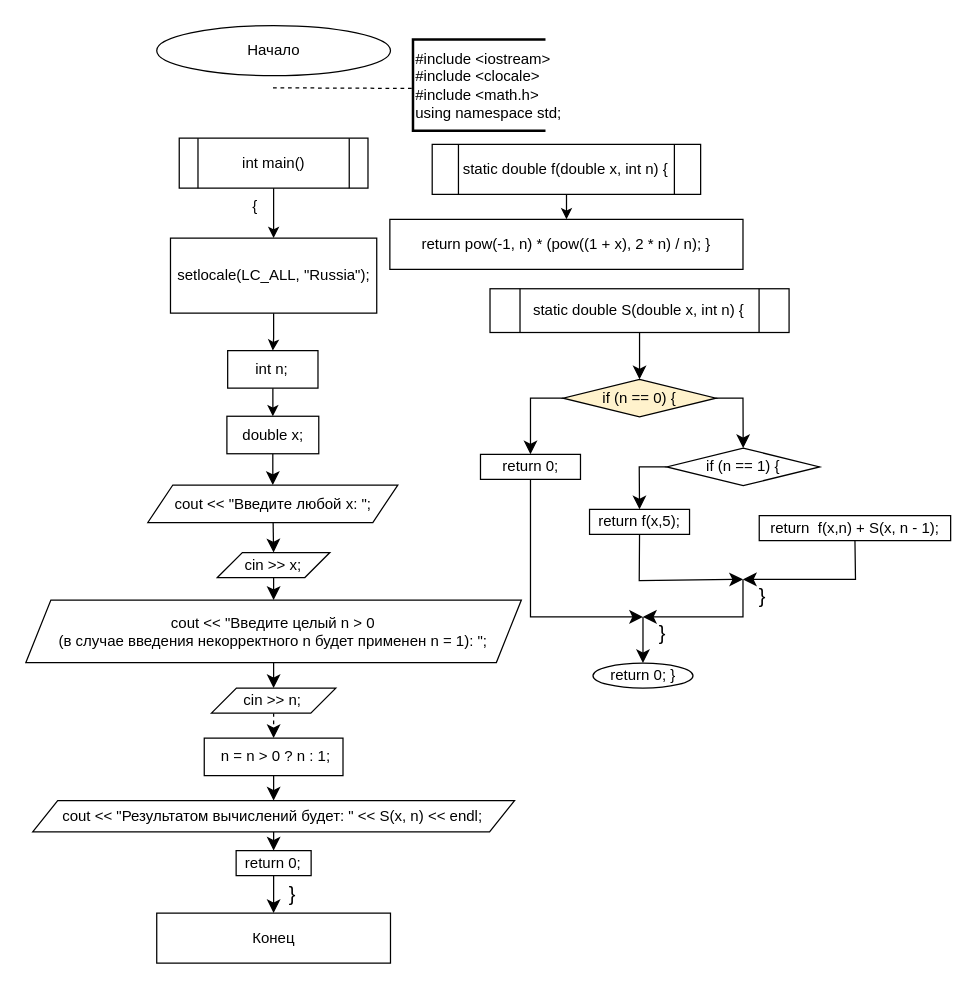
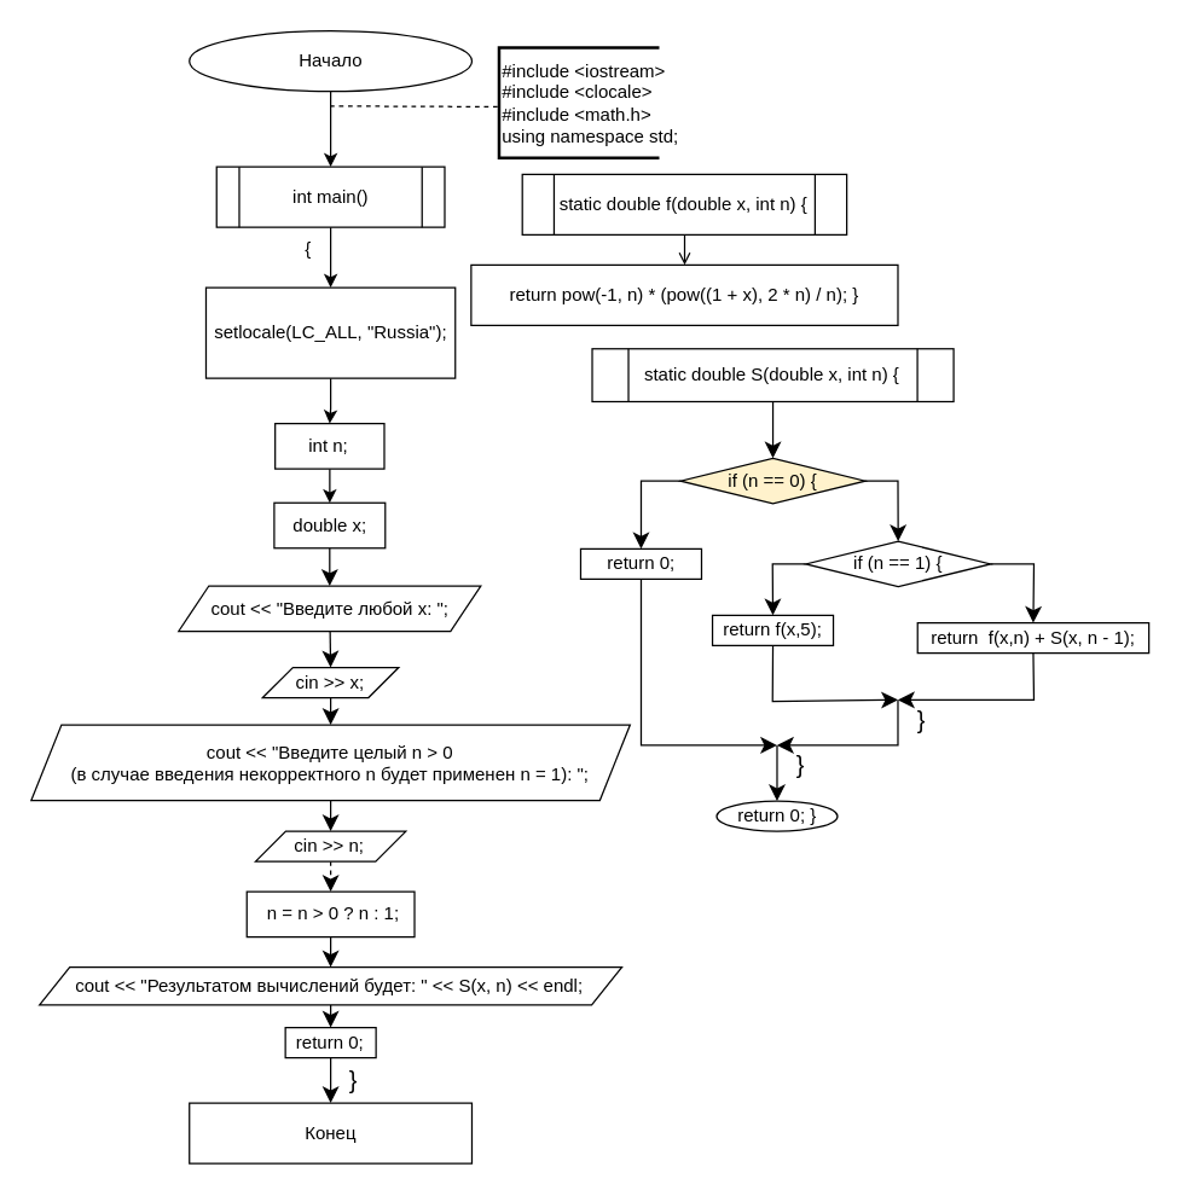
+ <mxCell id="2" value="" style="edgeStyle=orthogonalEdgeStyle;rounded=0;orthogonalLoop=1;jettySize=auto;html=1;" parent="1" source="3" target="5" edge="1"><mxGeometry relative="1" as="geometry" /></mxCell>
- <mxCell id="14" value="" style="edgeStyle=orthogonalEdgeStyle;rounded=0;orthogonalLoop=1;jettySize=auto;html=1;entryX=0.5;entryY=0;entryDx=0;entryDy=0;" parent="1" source="15" target="16" edge="1"><mxGeometry relative="1" as="geometry"><mxPoint x="403.19" y="195" as="targetPoint" /></mxGeometry></mxCell>
+ <mxCell id="14" value="" style="edgeStyle=orthogonalEdgeStyle;rounded=0;orthogonalLoop=1;jettySize=auto;html=1;entryX=0.5;entryY=0;entryDx=0;entryDy=0;endArrow=open;" parent="1" source="15" target="16" edge="1"><mxGeometry relative="1" as="geometry"><mxPoint x="403.19" y="195" as="targetPoint" /></mxGeometry></mxCell>
+ <mxCell id="25" style="edgeStyle=none;curved=0;rounded=0;orthogonalLoop=1;jettySize=auto;html=1;entryX=0.5;entryY=0;entryDx=0;entryDy=0;fontSize=12;startSize=8;endSize=8;strokeColor=default;exitX=1;exitY=0.5;exitDx=0;exitDy=0;" edge="1" parent="1" source="26" target="28"><mxGeometry relative="1" as="geometry"><Array as="points"><mxPoint x="683.69" y="373" /></Array></mxGeometry></mxCell>
